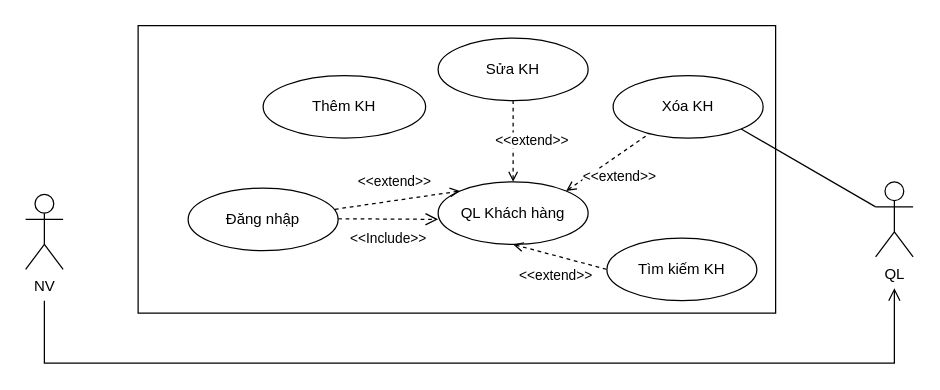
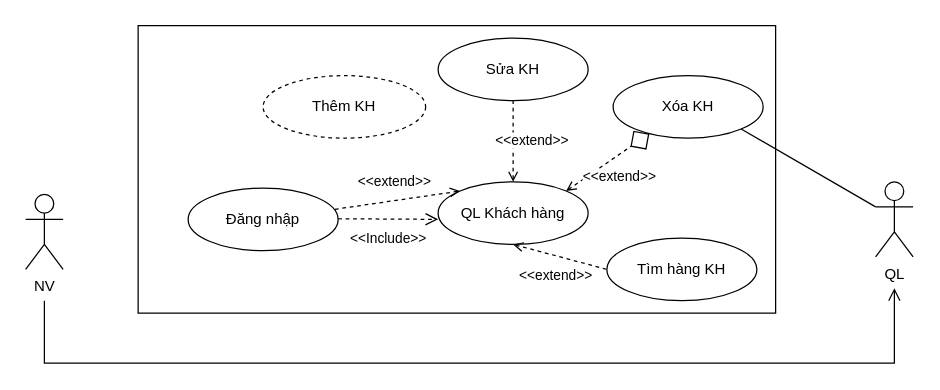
- <mxCell id="9" value="Thêm KH" style="ellipse;whiteSpace=wrap;html=1;" vertex="1" parent="1"><mxGeometry x="210" y="60" width="130" height="50" as="geometry" /></mxCell>
+ <mxCell id="9" value="Thêm KH" style="ellipse;whiteSpace=wrap;html=1;dashed=1;" vertex="1" parent="1"><mxGeometry x="210" y="60" width="130" height="50" as="geometry" /></mxCell>
- <mxCell id="15" value="&amp;lt;&amp;lt;extend&amp;gt;&amp;gt;" style="endArrow=none;endSize=16;endFill=0;html=1;dashed=1;strokeWidth=1;startArrow=open;startFill=0;exitX=1;exitY=0;exitDx=0;exitDy=0;" edge="1" parent="1" source="6" target="7"><mxGeometry x="0.002" y="-15" width="160" relative="1" as="geometry"><mxPoint x="420" y="155" as="sourcePoint" /><mxPoint x="420" y="90" as="targetPoint" /><mxPoint as="offset" /></mxGeometry></mxCell>
+ <mxCell id="15" value="&amp;lt;&amp;lt;extend&amp;gt;&amp;gt;" style="endArrow=diamond;endSize=16;endFill=0;html=1;dashed=1;strokeWidth=1;startArrow=open;startFill=0;exitX=1;exitY=0;exitDx=0;exitDy=0;" edge="1" parent="1" source="6" target="7"><mxGeometry x="0.002" y="-15" width="160" relative="1" as="geometry"><mxPoint x="420" y="155" as="sourcePoint" /><mxPoint x="420" y="90" as="targetPoint" /><mxPoint as="offset" /></mxGeometry></mxCell>
- <mxCell id="13" value="Tìm kiếm KH" style="ellipse;whiteSpace=wrap;html=1;" vertex="1" parent="1"><mxGeometry x="485" y="190" width="120" height="50" as="geometry" /></mxCell>
+ <mxCell id="13" value="Tìm hàng KH" style="ellipse;whiteSpace=wrap;html=1;" vertex="1" parent="1"><mxGeometry x="485" y="190" width="120" height="50" as="geometry" /></mxCell>
